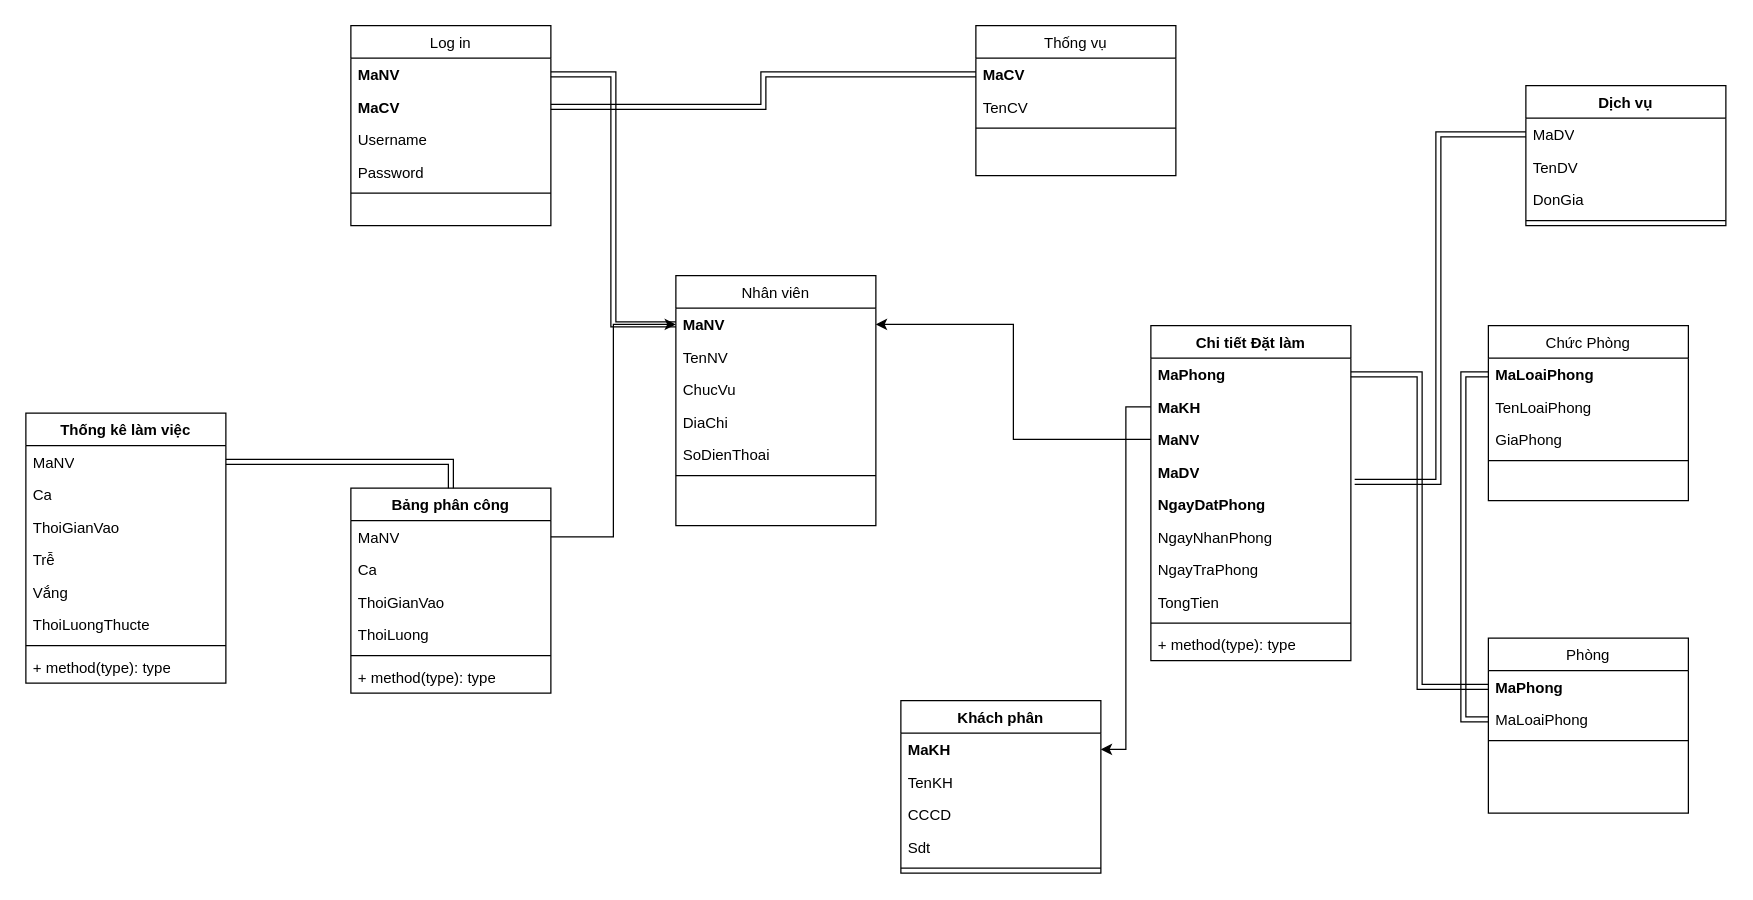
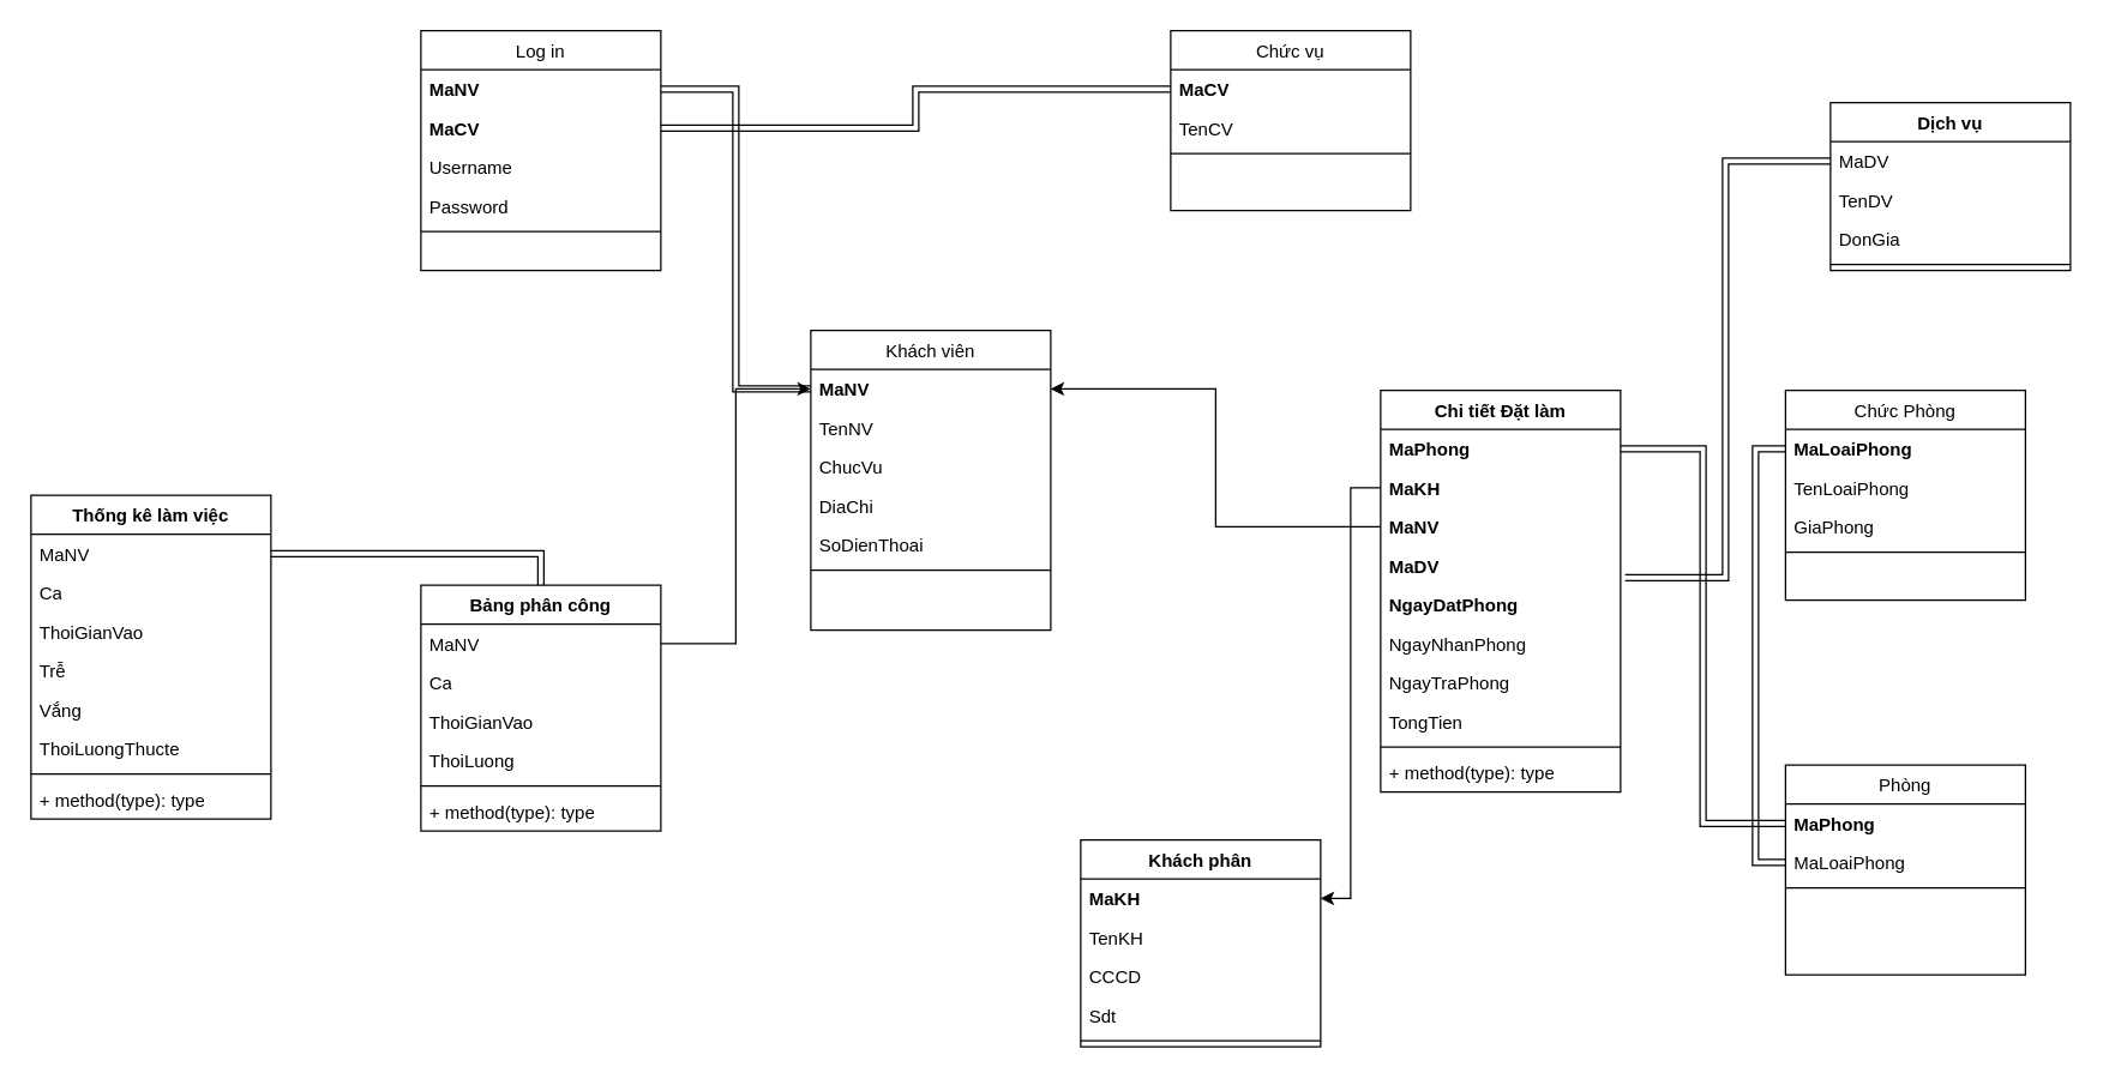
- <mxCell id="9" value="Thống vụ" style="swimlane;fontStyle=0;align=center;verticalAlign=top;childLayout=stackLayout;horizontal=1;startSize=26;horizontalStack=0;resizeParent=1;resizeLast=0;collapsible=1;marginBottom=0;rounded=0;shadow=0;strokeWidth=1;" vertex="1" parent="1"><mxGeometry x="780" width="160" height="120" as="geometry" y="20"><mxRectangle x="550" y="140" width="160" height="26" as="alternateBounds" /></mxGeometry></mxCell>
+ <mxCell id="9" value="Chức vụ" style="swimlane;fontStyle=0;align=center;verticalAlign=top;childLayout=stackLayout;horizontal=1;startSize=26;horizontalStack=0;resizeParent=1;resizeLast=0;collapsible=1;marginBottom=0;rounded=0;shadow=0;strokeWidth=1;" vertex="1" parent="1"><mxGeometry x="780" width="160" height="120" as="geometry" y="20"><mxRectangle x="550" y="140" width="160" height="26" as="alternateBounds" /></mxGeometry></mxCell>
- <mxCell id="2" value="Nhân viên" style="swimlane;fontStyle=0;align=center;verticalAlign=top;childLayout=stackLayout;horizontal=1;startSize=26;horizontalStack=0;resizeParent=1;resizeLast=0;collapsible=1;marginBottom=0;rounded=0;shadow=0;strokeWidth=1;" parent="1" vertex="1"><mxGeometry x="540" y="220" width="160" height="200" as="geometry"><mxRectangle x="550" y="140" width="160" height="26" as="alternateBounds" /></mxGeometry></mxCell>
+ <mxCell id="2" value="Khách viên" style="swimlane;fontStyle=0;align=center;verticalAlign=top;childLayout=stackLayout;horizontal=1;startSize=26;horizontalStack=0;resizeParent=1;resizeLast=0;collapsible=1;marginBottom=0;rounded=0;shadow=0;strokeWidth=1;" parent="1" vertex="1"><mxGeometry x="540" y="220" width="160" height="200" as="geometry"><mxRectangle x="550" y="140" width="160" height="26" as="alternateBounds" /></mxGeometry></mxCell>
